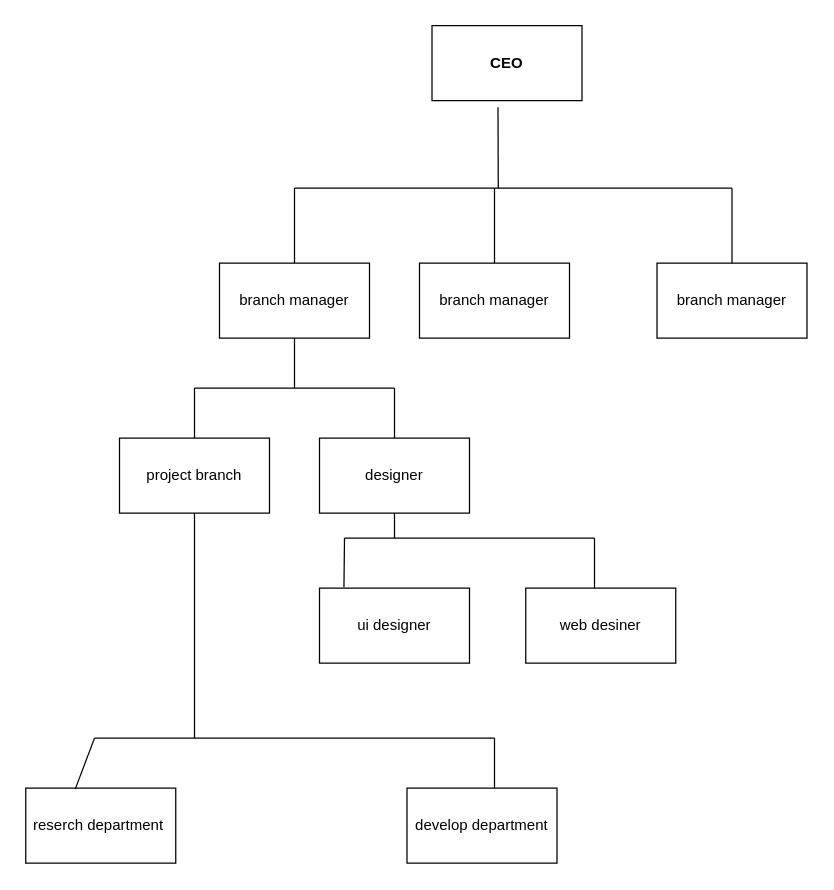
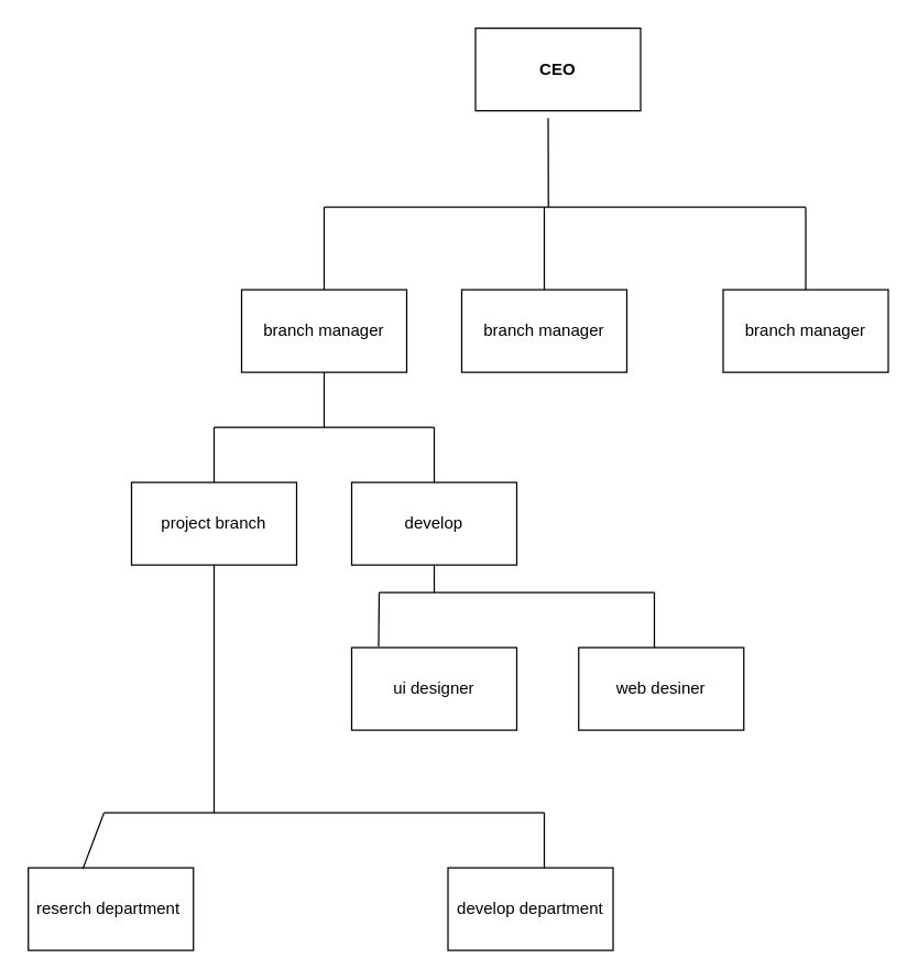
- <mxCell id="15" value="designer" style="rounded=0;whiteSpace=wrap;html=1;" vertex="1" parent="1"><mxGeometry x="255" y="350" width="120" height="60" as="geometry" /></mxCell>
+ <mxCell id="15" value="develop" style="rounded=0;whiteSpace=wrap;html=1;" vertex="1" parent="1"><mxGeometry x="255" y="350" width="120" height="60" as="geometry" /></mxCell>
